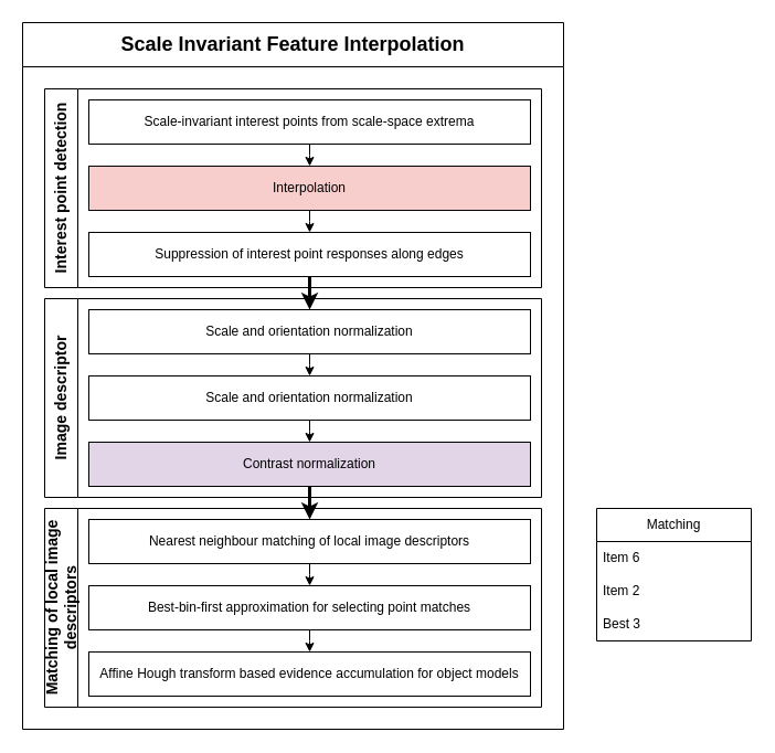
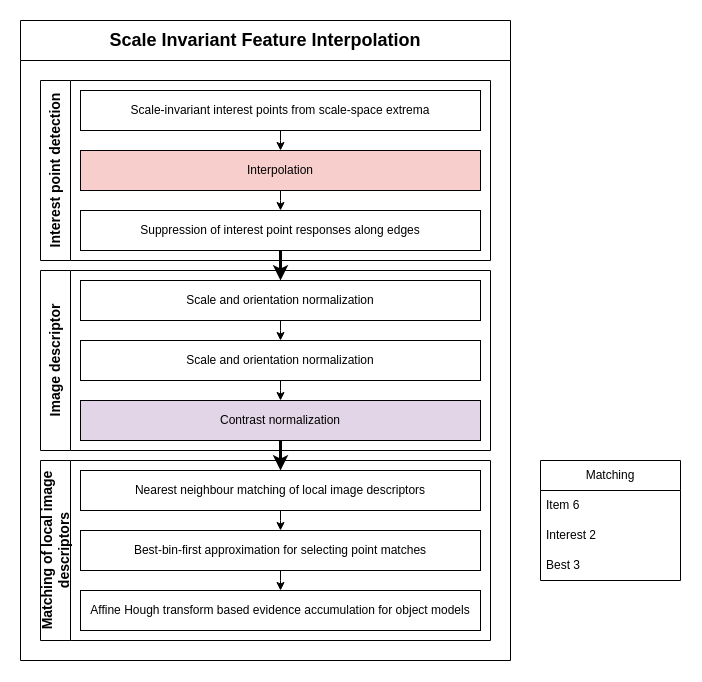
- <mxCell id="25" value="Item 2" style="text;strokeColor=none;fillColor=none;align=left;verticalAlign=middle;spacingLeft=4;spacingRight=4;overflow=hidden;points=[[0,0.5],[1,0.5]];portConstraint=eastwest;rotatable=0;whiteSpace=wrap;html=1;" vertex="1" parent="23"><mxGeometry y="60" width="140" height="30" as="geometry" /></mxCell>
+ <mxCell id="25" value="Interest 2" style="text;strokeColor=none;fillColor=none;align=left;verticalAlign=middle;spacingLeft=4;spacingRight=4;overflow=hidden;points=[[0,0.5],[1,0.5]];portConstraint=eastwest;rotatable=0;whiteSpace=wrap;html=1;" vertex="1" parent="23"><mxGeometry y="60" width="140" height="30" as="geometry" /></mxCell>
